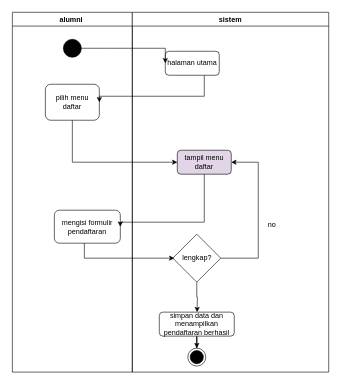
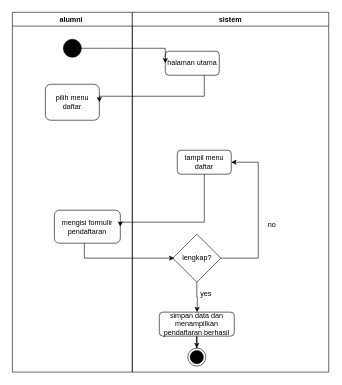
- <mxCell id="20" value="" style="edgeStyle=orthogonalEdgeStyle;rounded=0;orthogonalLoop=1;jettySize=auto;html=1;entryX=0;entryY=0.5;entryDx=0;entryDy=0;" parent="1" source="4" target="8" edge="1"><mxGeometry relative="1" as="geometry"><Array as="points"><mxPoint x="120" y="270" /></Array></mxGeometry></mxCell>
- <mxCell id="8" value="tampil menu daftar" style="rounded=1;whiteSpace=wrap;html=1;fillColor=#e1d5e7;" parent="6" vertex="1"><mxGeometry x="75" y="230" width="90" height="40" as="geometry" /></mxCell>
+ <mxCell id="8" value="tampil menu daftar" style="rounded=1;whiteSpace=wrap;html=1;fillColor=#FFFFFF;" parent="6" vertex="1"><mxGeometry x="75" y="230" width="90" height="40" as="geometry" /></mxCell>
+ <mxCell id="16" value="yes" style="text;html=1;strokeColor=none;fillColor=none;align=center;verticalAlign=middle;whiteSpace=wrap;rounded=0;" parent="6" vertex="1"><mxGeometry x="92.5" y="455" width="60" height="30" as="geometry" /></mxCell>
